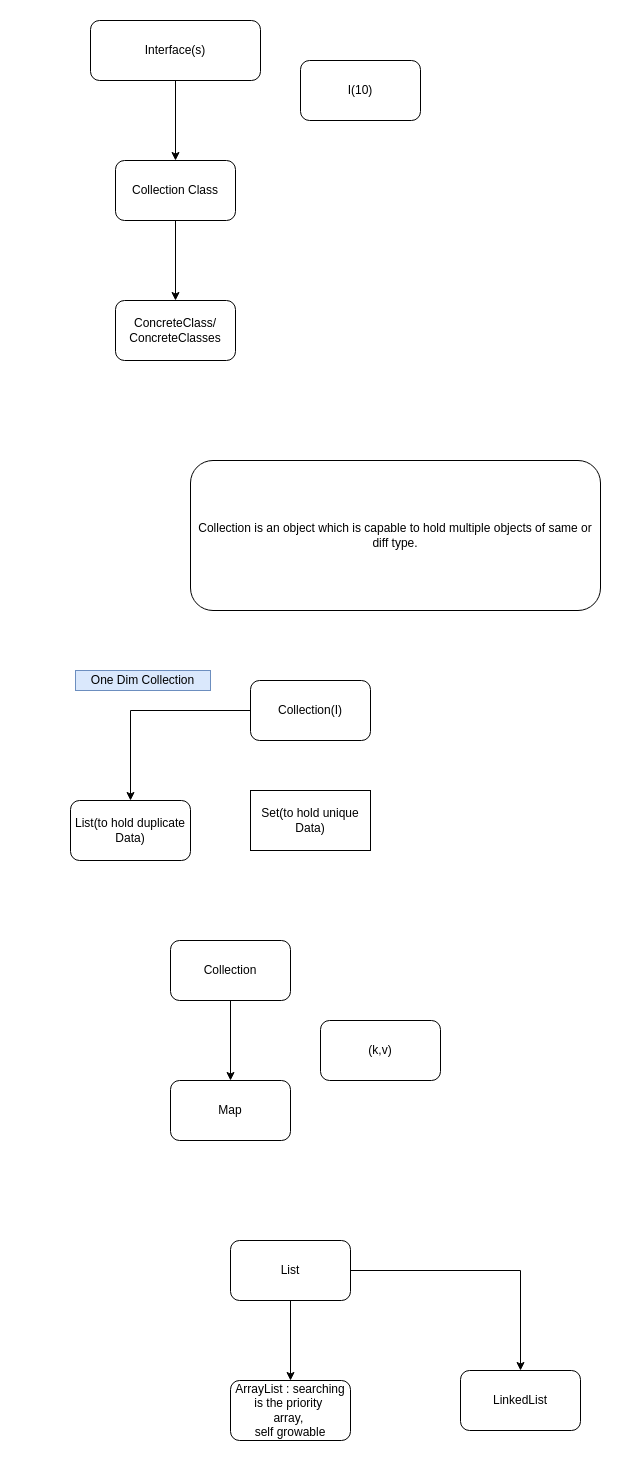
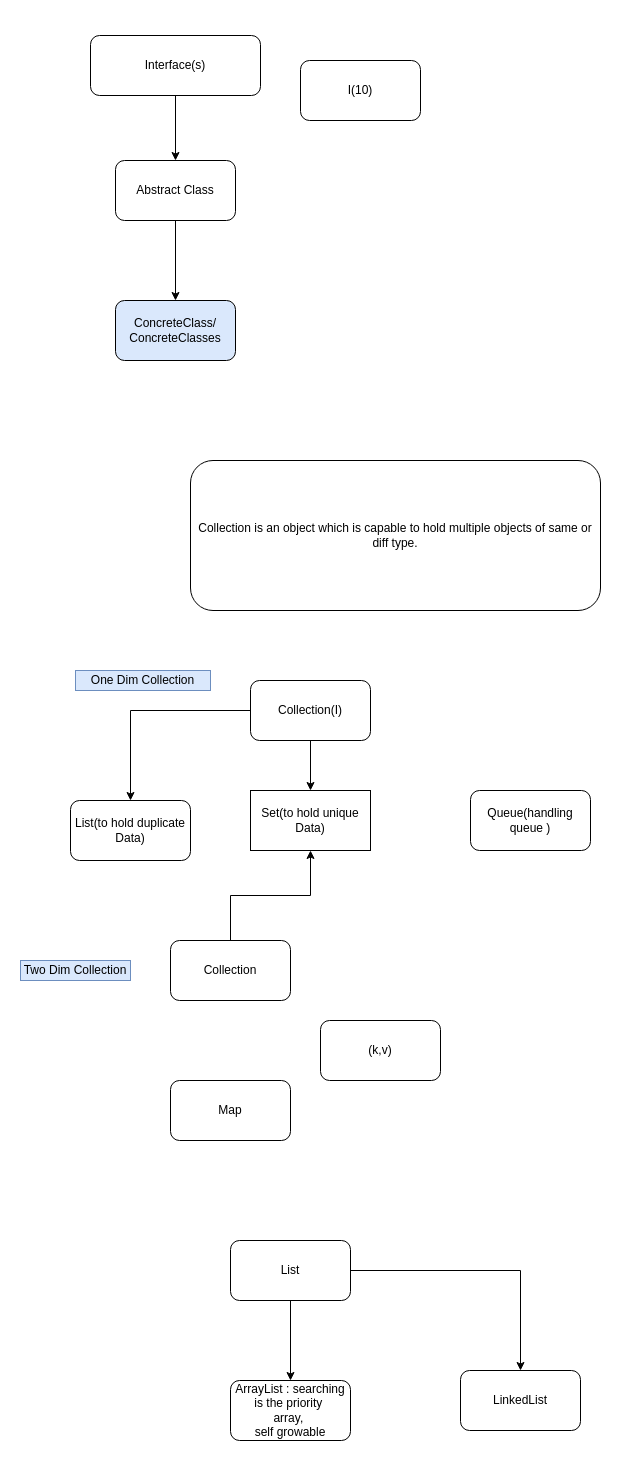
- <mxCell id="3" value="Interface(s)" style="rounded=1;whiteSpace=wrap;html=1;" vertex="1" parent="1"><mxGeometry x="90" y="20" width="170" height="60" as="geometry" /></mxCell>
+ <mxCell id="3" value="Interface(s)" style="rounded=1;whiteSpace=wrap;html=1;" vertex="1" parent="1"><mxGeometry x="90" y="35" width="170" height="60" as="geometry" /></mxCell>
- <mxCell id="5" value="Collection Class" style="whiteSpace=wrap;html=1;rounded=1;" vertex="1" parent="1"><mxGeometry x="115" y="160" width="120" height="60" as="geometry" /></mxCell>
+ <mxCell id="5" value="Abstract Class" style="whiteSpace=wrap;html=1;rounded=1;" vertex="1" parent="1"><mxGeometry x="115" y="160" width="120" height="60" as="geometry" /></mxCell>
- <mxCell id="6" value="ConcreteClass/ ConcreteClasses" style="whiteSpace=wrap;html=1;rounded=1;" vertex="1" parent="1"><mxGeometry x="115" y="300" width="120" height="60" as="geometry" /></mxCell>
+ <mxCell id="6" value="ConcreteClass/ ConcreteClasses" style="whiteSpace=wrap;html=1;rounded=1;fillColor=#dae8fc;" vertex="1" parent="1"><mxGeometry x="115" y="300" width="120" height="60" as="geometry" /></mxCell>
+ <mxCell id="10" value="" style="edgeStyle=orthogonalEdgeStyle;rounded=0;orthogonalLoop=1;jettySize=auto;html=1;" edge="1" parent="1" source="11" target="14"><mxGeometry relative="1" as="geometry" /></mxCell>
+ <mxCell id="13" value="Queue(handling queue )" style="whiteSpace=wrap;html=1;rounded=1;" vertex="1" parent="1"><mxGeometry x="470" y="790" width="120" height="60" as="geometry" /></mxCell>
+ <mxCell id="19" value="Two Dim Collection" style="text;html=1;strokeColor=#6c8ebf;fillColor=#dae8fc;align=center;verticalAlign=middle;whiteSpace=wrap;rounded=0;" vertex="1" parent="1"><mxGeometry x="20" y="960" width="110" height="20" as="geometry" /></mxCell>
- <mxCell id="16" value="" style="edgeStyle=orthogonalEdgeStyle;rounded=0;orthogonalLoop=1;jettySize=auto;html=1;" edge="1" parent="1" source="17" target="18"><mxGeometry relative="1" as="geometry" /></mxCell>
+ <mxCell id="16" value="" style="edgeStyle=orthogonalEdgeStyle;rounded=0;orthogonalLoop=1;jettySize=auto;html=1;" edge="1" parent="1" source="17" target="14"><mxGeometry relative="1" as="geometry" /></mxCell>
